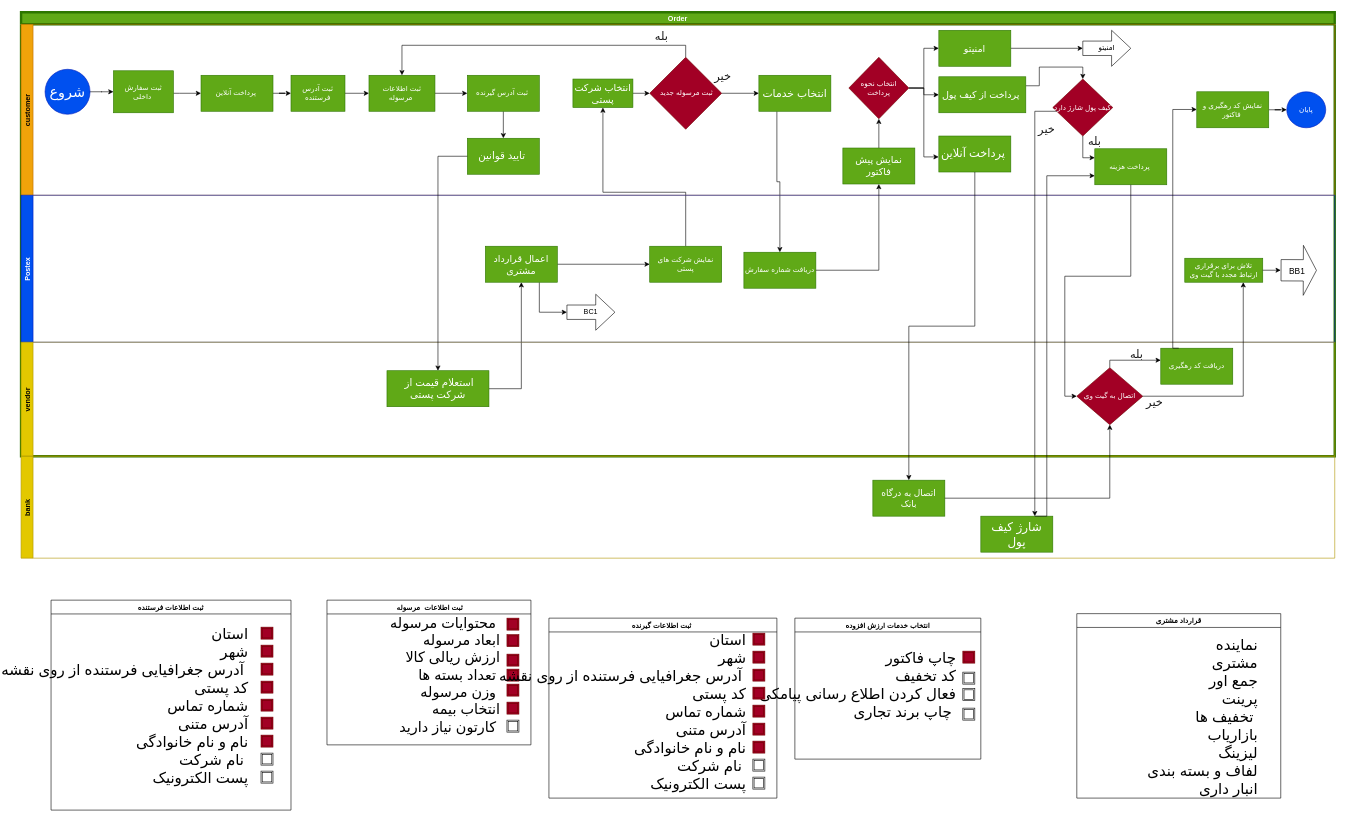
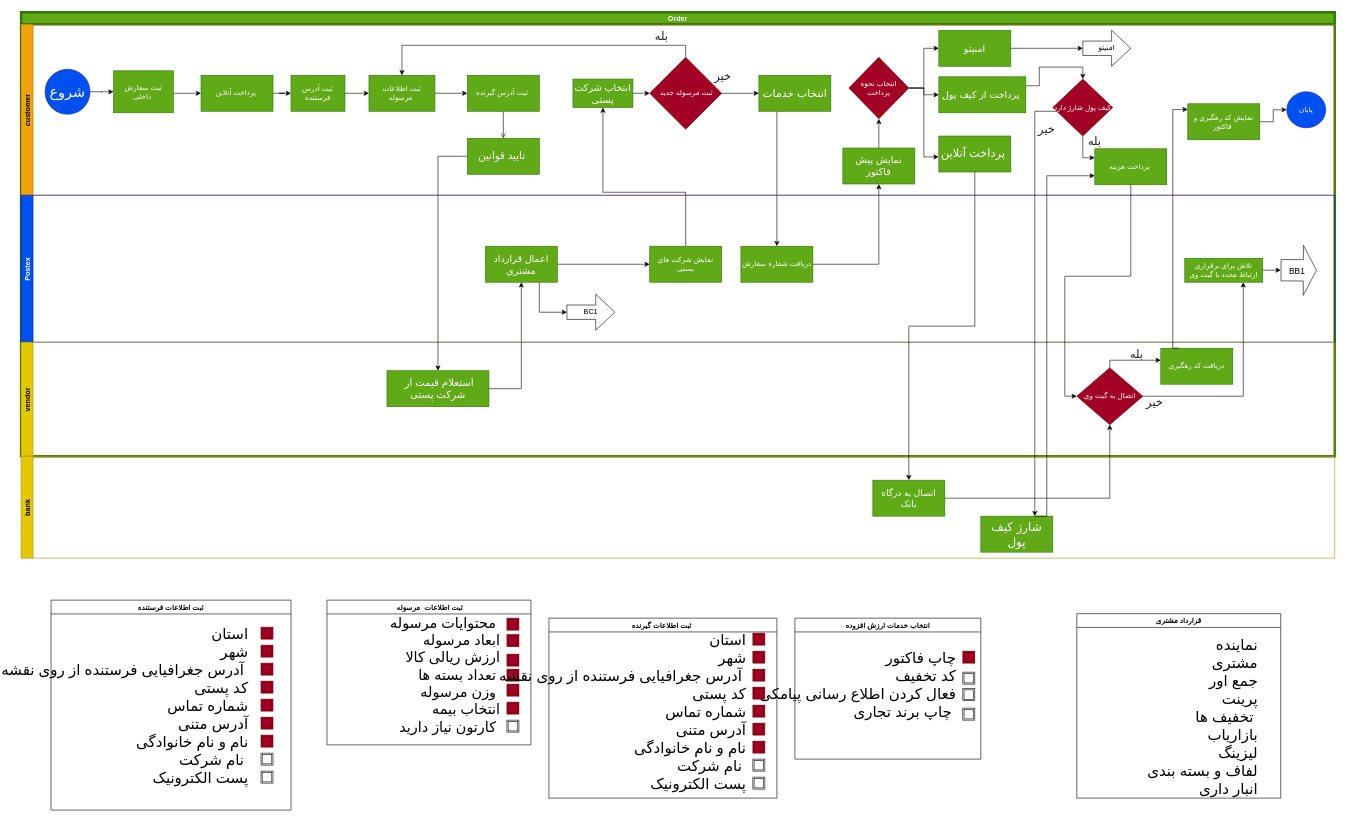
- <mxCell id="29" value="نمایش کد رهگیری و فاکتور&amp;nbsp;" style="whiteSpace=wrap;html=1;rounded=0;fontColor=#ffffff;strokeColor=#2D7600;fillColor=#60a917;" parent="6" vertex="1"><mxGeometry x="1960" y="112.5" width="120" height="60" as="geometry" /></mxCell>
+ <mxCell id="29" value="نمایش کد رهگیری و فاکتور&amp;nbsp;" style="whiteSpace=wrap;html=1;rounded=0;fontColor=#ffffff;strokeColor=#2D7600;fillColor=#60a917;" parent="6" vertex="1"><mxGeometry x="1945" y="132.5" width="120" height="60" as="geometry" /></mxCell>
- <mxCell id="17" value="" style="edgeStyle=orthogonalEdgeStyle;rounded=0;orthogonalLoop=1;jettySize=auto;html=1;" parent="6" source="18" target="38" edge="1"><mxGeometry relative="1" as="geometry" /></mxCell>
+ <mxCell id="17" value="" style="edgeStyle=orthogonalEdgeStyle;rounded=0;orthogonalLoop=1;jettySize=auto;html=1;endArrow=open;" parent="6" source="18" target="38" edge="1"><mxGeometry relative="1" as="geometry" /></mxCell>
- <mxCell id="49" value="دریافت شماره سفارش" style="rounded=0;whiteSpace=wrap;html=1;fillColor=#60a917;strokeColor=#2D7600;fontColor=#ffffff;" parent="48" vertex="1"><mxGeometry x="1205" y="95" width="120" height="60" as="geometry" /></mxCell>
+ <mxCell id="49" value="دریافت شماره سفارش" style="rounded=0;whiteSpace=wrap;html=1;fillColor=#60a917;strokeColor=#2D7600;fontColor=#ffffff;" parent="48" vertex="1"><mxGeometry x="1200" y="85" width="120" height="60" as="geometry" /></mxCell>
